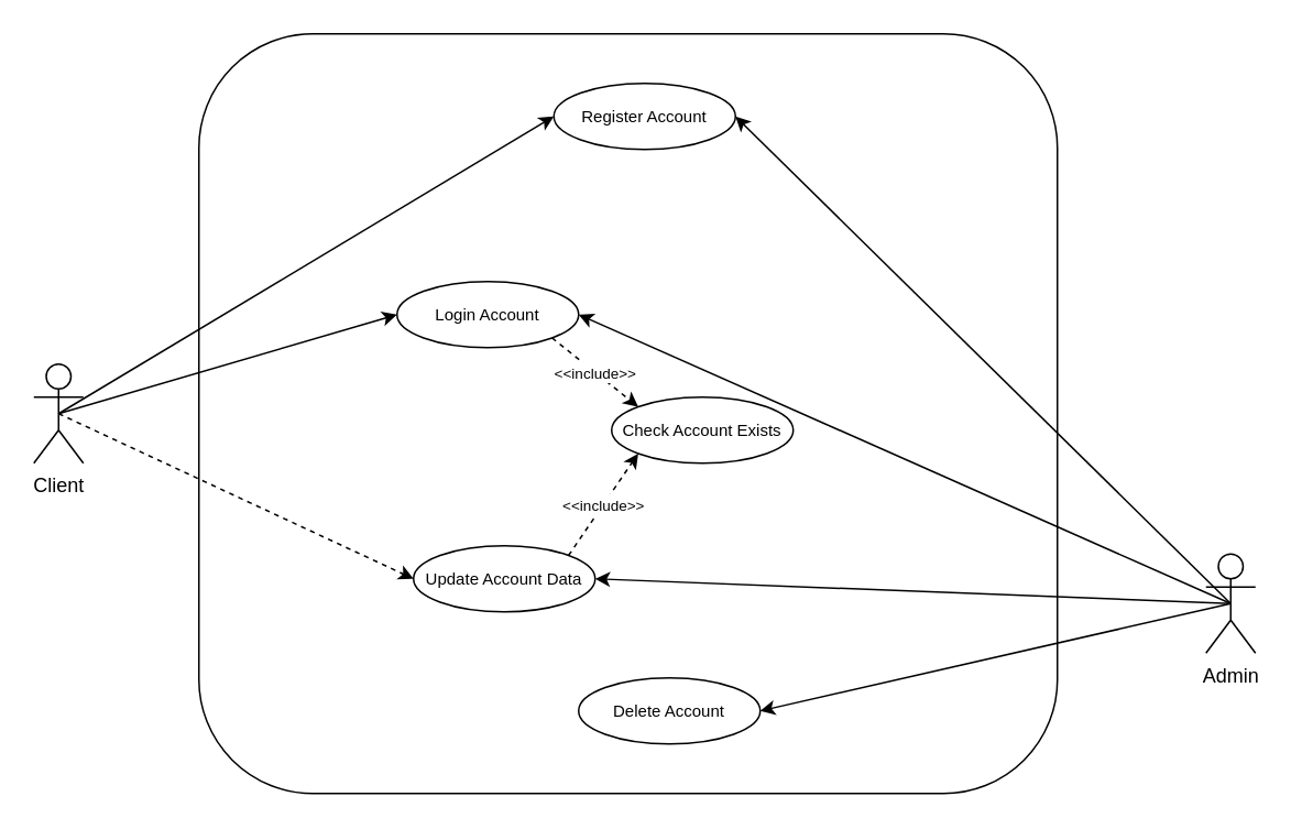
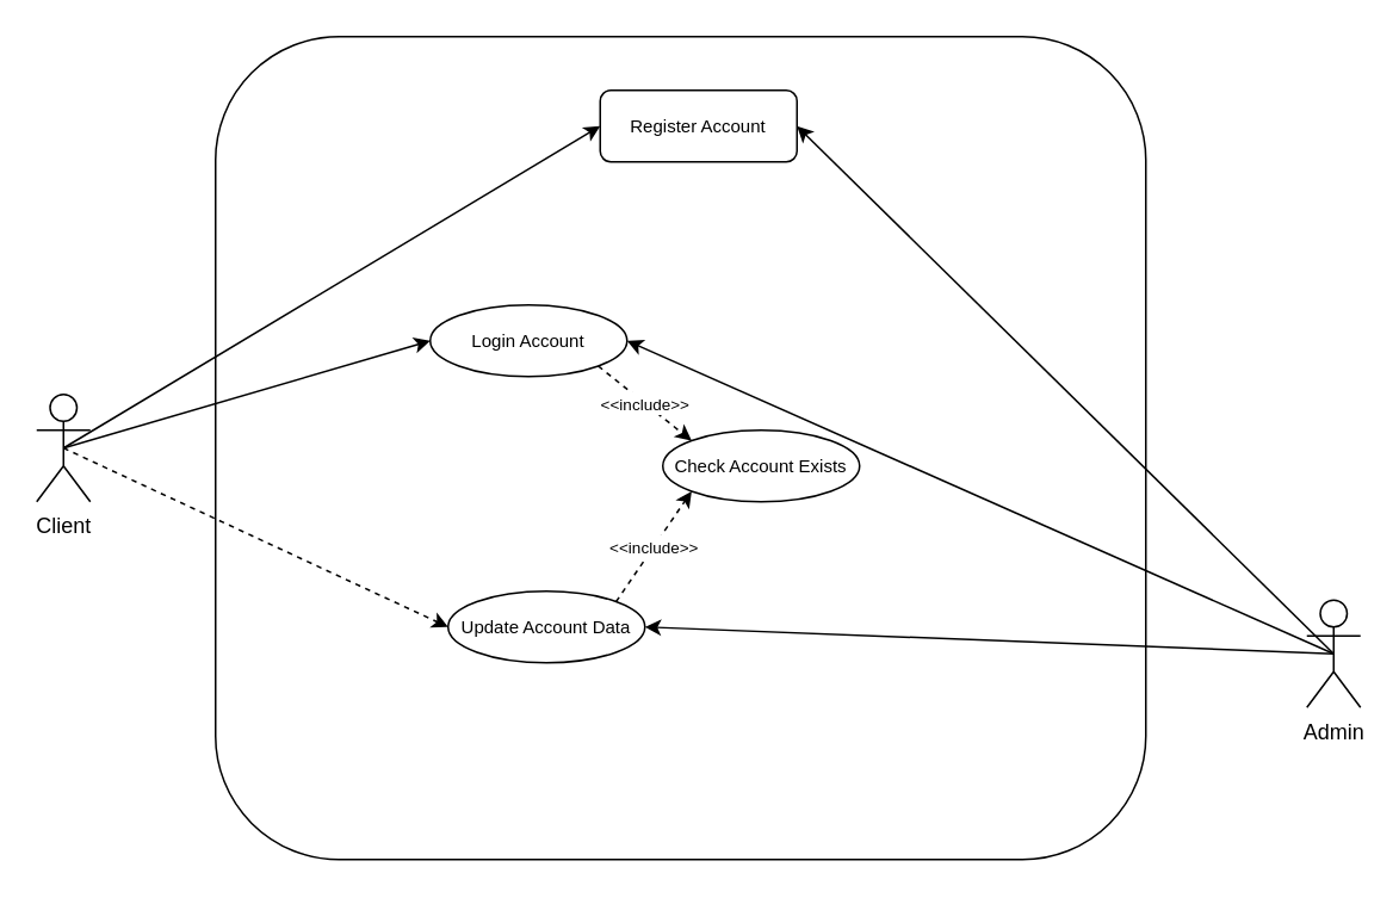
- <mxCell id="4" value="&lt;font style=&quot;font-size: 10px;&quot;&gt;Register Account&lt;/font&gt;" style="ellipse;whiteSpace=wrap;html=1;fillColor=none;" parent="1" vertex="1"><mxGeometry x="335" y="50" width="110" height="40" as="geometry" /></mxCell>
+ <mxCell id="4" value="&lt;font style=&quot;font-size: 10px;&quot;&gt;Register Account&lt;/font&gt;" style="whiteSpace=wrap;html=1;fillColor=none;rounded=1;" parent="1" vertex="1"><mxGeometry x="335" y="50" width="110" height="40" as="geometry" /></mxCell>
- <mxCell id="11" value="" style="endArrow=classic;html=1;rounded=0;exitX=0.5;exitY=0.5;exitDx=0;exitDy=0;exitPerimeter=0;entryX=1;entryY=0.5;entryDx=0;entryDy=0;" parent="1" source="8" target="7" edge="1"><mxGeometry width="50" height="50" relative="1" as="geometry"><mxPoint x="370" y="280" as="sourcePoint" /><mxPoint x="420" y="230" as="targetPoint" /></mxGeometry></mxCell>
- <mxCell id="7" value="&lt;font style=&quot;font-size: 10px;&quot;&gt;Delete Account&lt;/font&gt;" style="ellipse;whiteSpace=wrap;html=1;fillColor=none;" parent="1" vertex="1"><mxGeometry x="350" y="410" width="110" height="40" as="geometry" /></mxCell>
